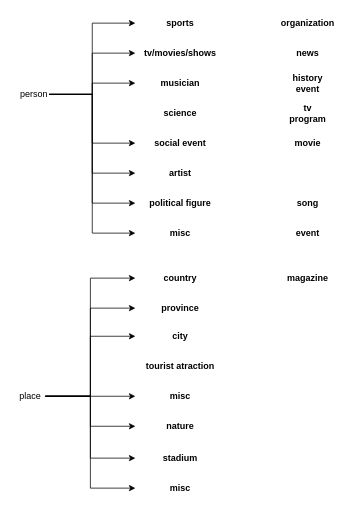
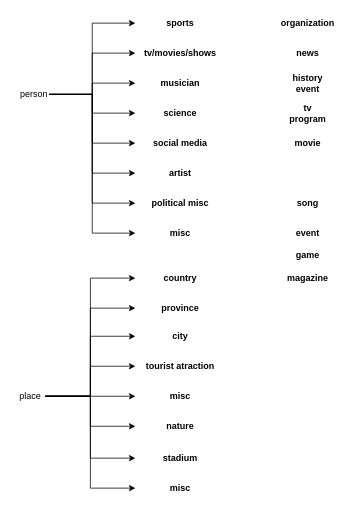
+ <mxCell id="5" style="edgeStyle=orthogonalEdgeStyle;rounded=0;orthogonalLoop=1;jettySize=auto;html=1;entryX=0;entryY=0.5;entryDx=0;entryDy=0;" edge="1" parent="1" source="10" target="23"><mxGeometry relative="1" as="geometry" /></mxCell>
- <mxCell id="27" value="social event" style="text;html=1;strokeColor=none;fillColor=none;align=center;verticalAlign=middle;whiteSpace=wrap;rounded=0;fontStyle=1" vertex="1" parent="1"><mxGeometry x="180" y="180" width="120" height="20" as="geometry" /></mxCell>
+ <mxCell id="27" value="social media" style="text;html=1;strokeColor=none;fillColor=none;align=center;verticalAlign=middle;whiteSpace=wrap;rounded=0;fontStyle=1" vertex="1" parent="1"><mxGeometry x="180" y="180" width="120" height="20" as="geometry" /></mxCell>
- <mxCell id="42" value="political figure" style="text;html=1;strokeColor=none;fillColor=none;align=center;verticalAlign=middle;whiteSpace=wrap;rounded=0;fontStyle=1" vertex="1" parent="1"><mxGeometry x="180" y="260" width="120" height="20" as="geometry" /></mxCell>
+ <mxCell id="42" value="political misc" style="text;html=1;strokeColor=none;fillColor=none;align=center;verticalAlign=middle;whiteSpace=wrap;rounded=0;fontStyle=1" vertex="1" parent="1"><mxGeometry x="180" y="260" width="120" height="20" as="geometry" /></mxCell>
+ <mxCell id="39" value="game" style="text;html=1;strokeColor=none;fillColor=none;align=center;verticalAlign=middle;whiteSpace=wrap;rounded=0;fontStyle=1" vertex="1" parent="1"><mxGeometry x="390" y="330" width="40" height="20" as="geometry" /></mxCell>
+ <mxCell id="14" style="edgeStyle=orthogonalEdgeStyle;rounded=0;orthogonalLoop=1;jettySize=auto;html=1;entryX=0;entryY=0.5;entryDx=0;entryDy=0;" edge="1" parent="1" source="20" target="26"><mxGeometry relative="1" as="geometry" /></mxCell>
